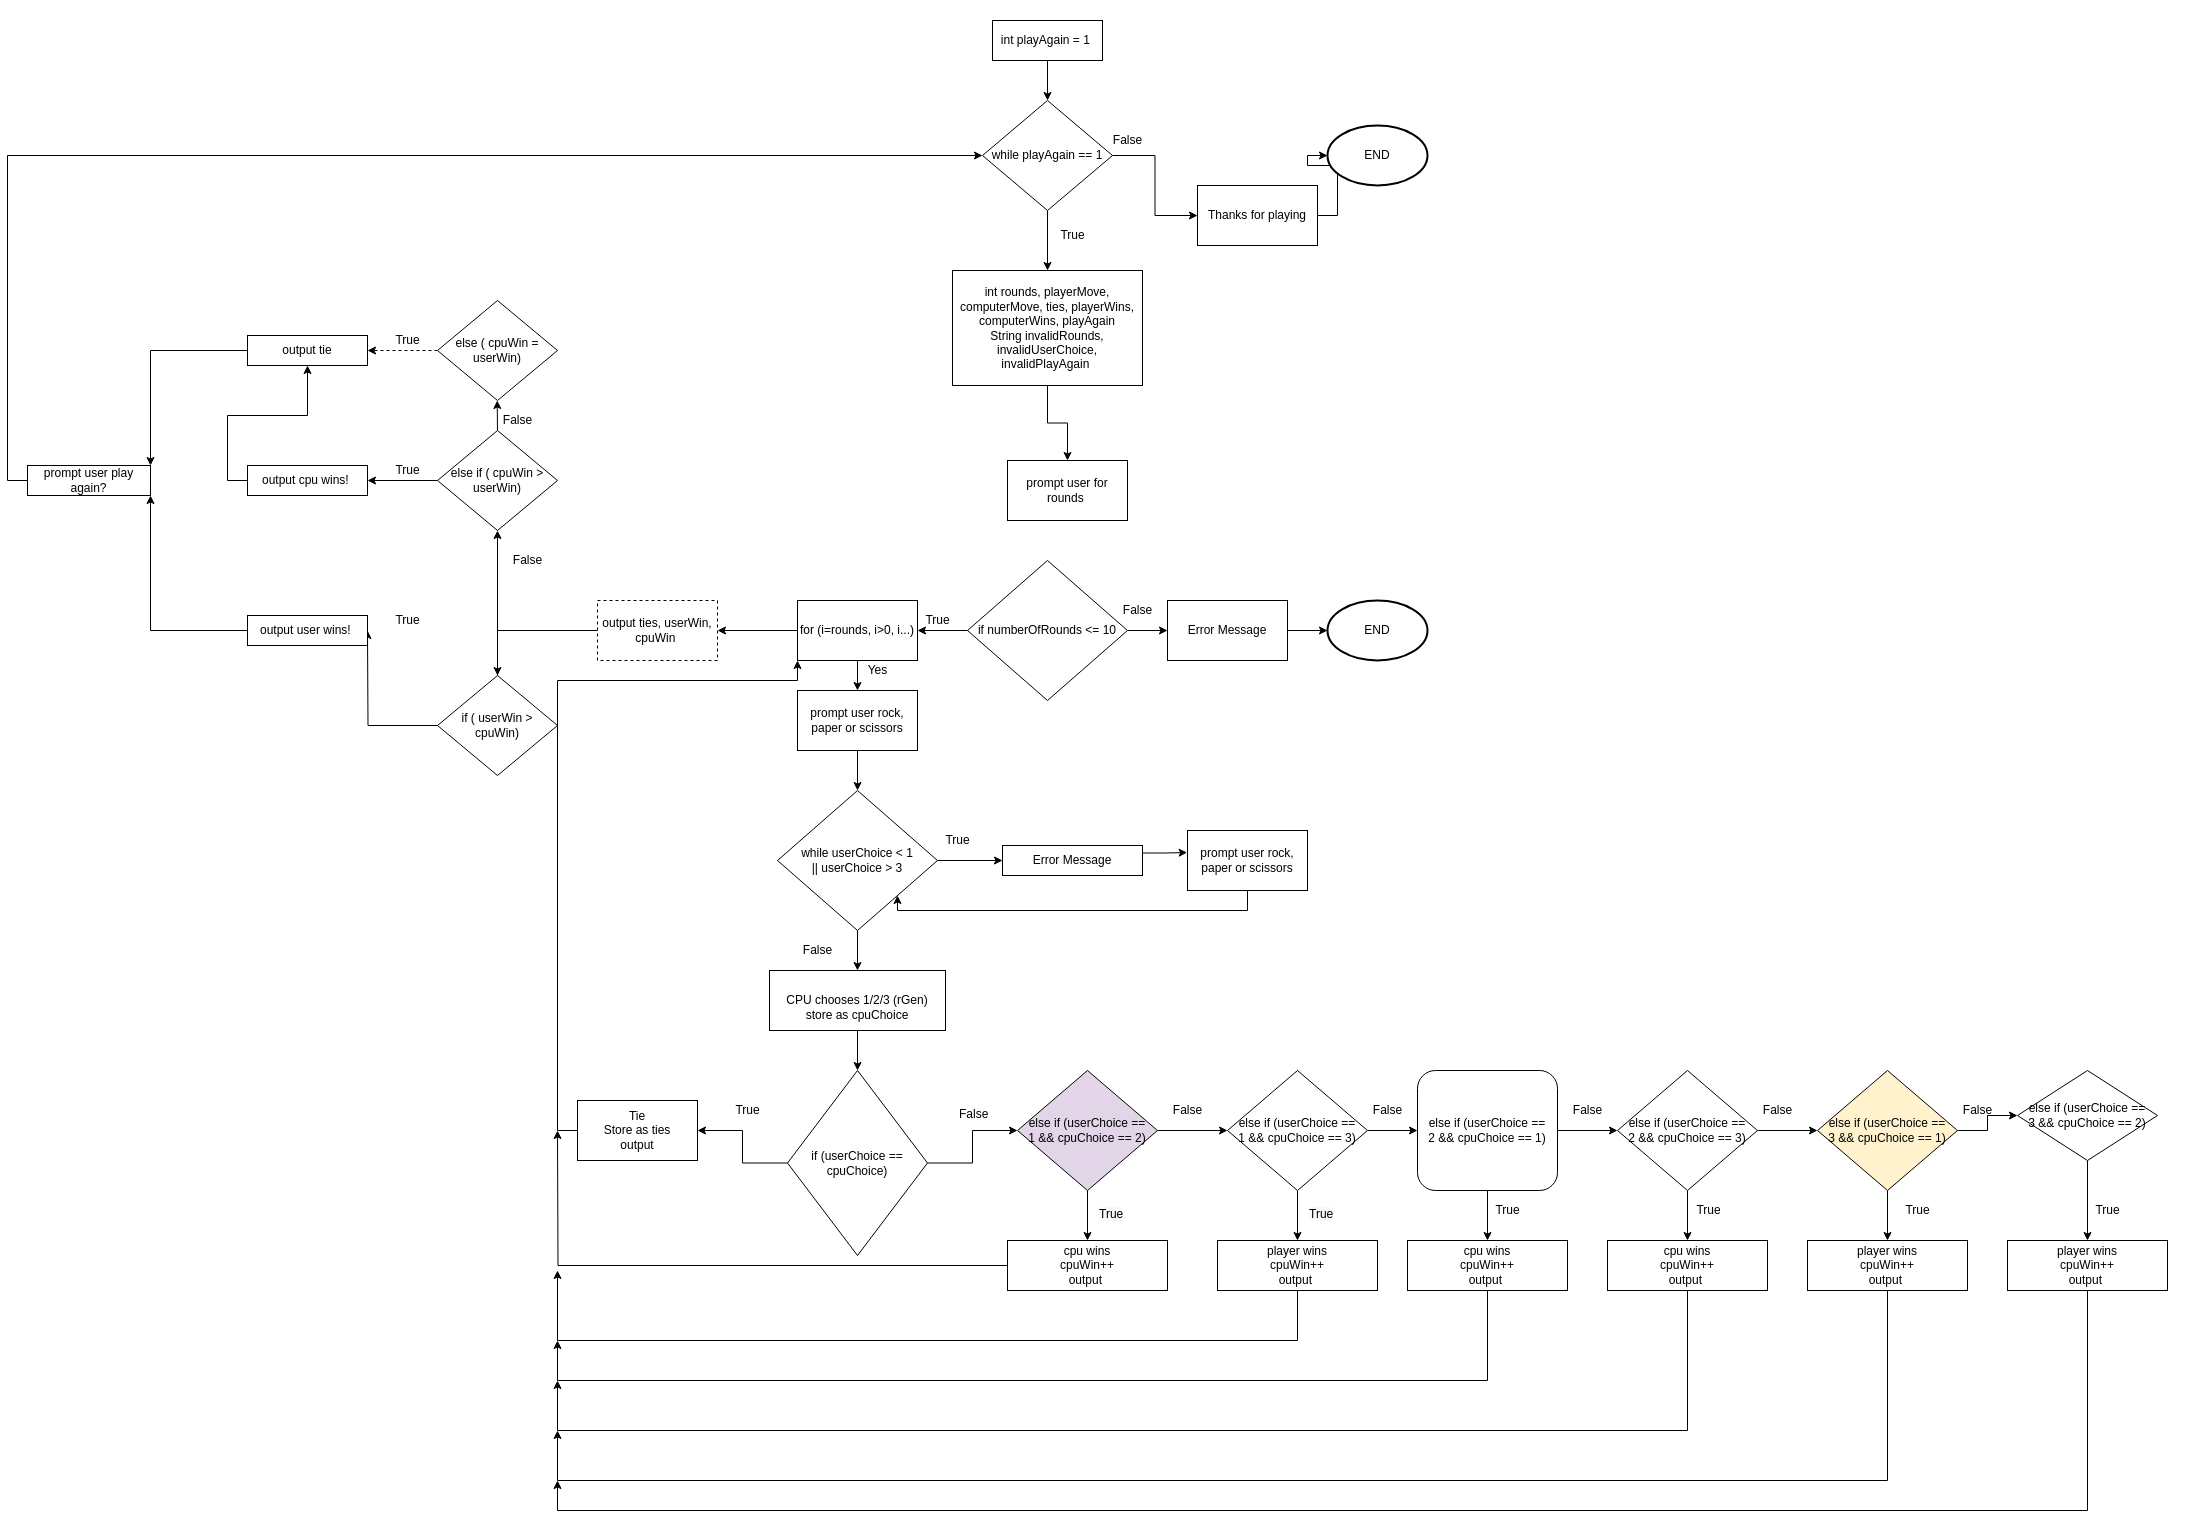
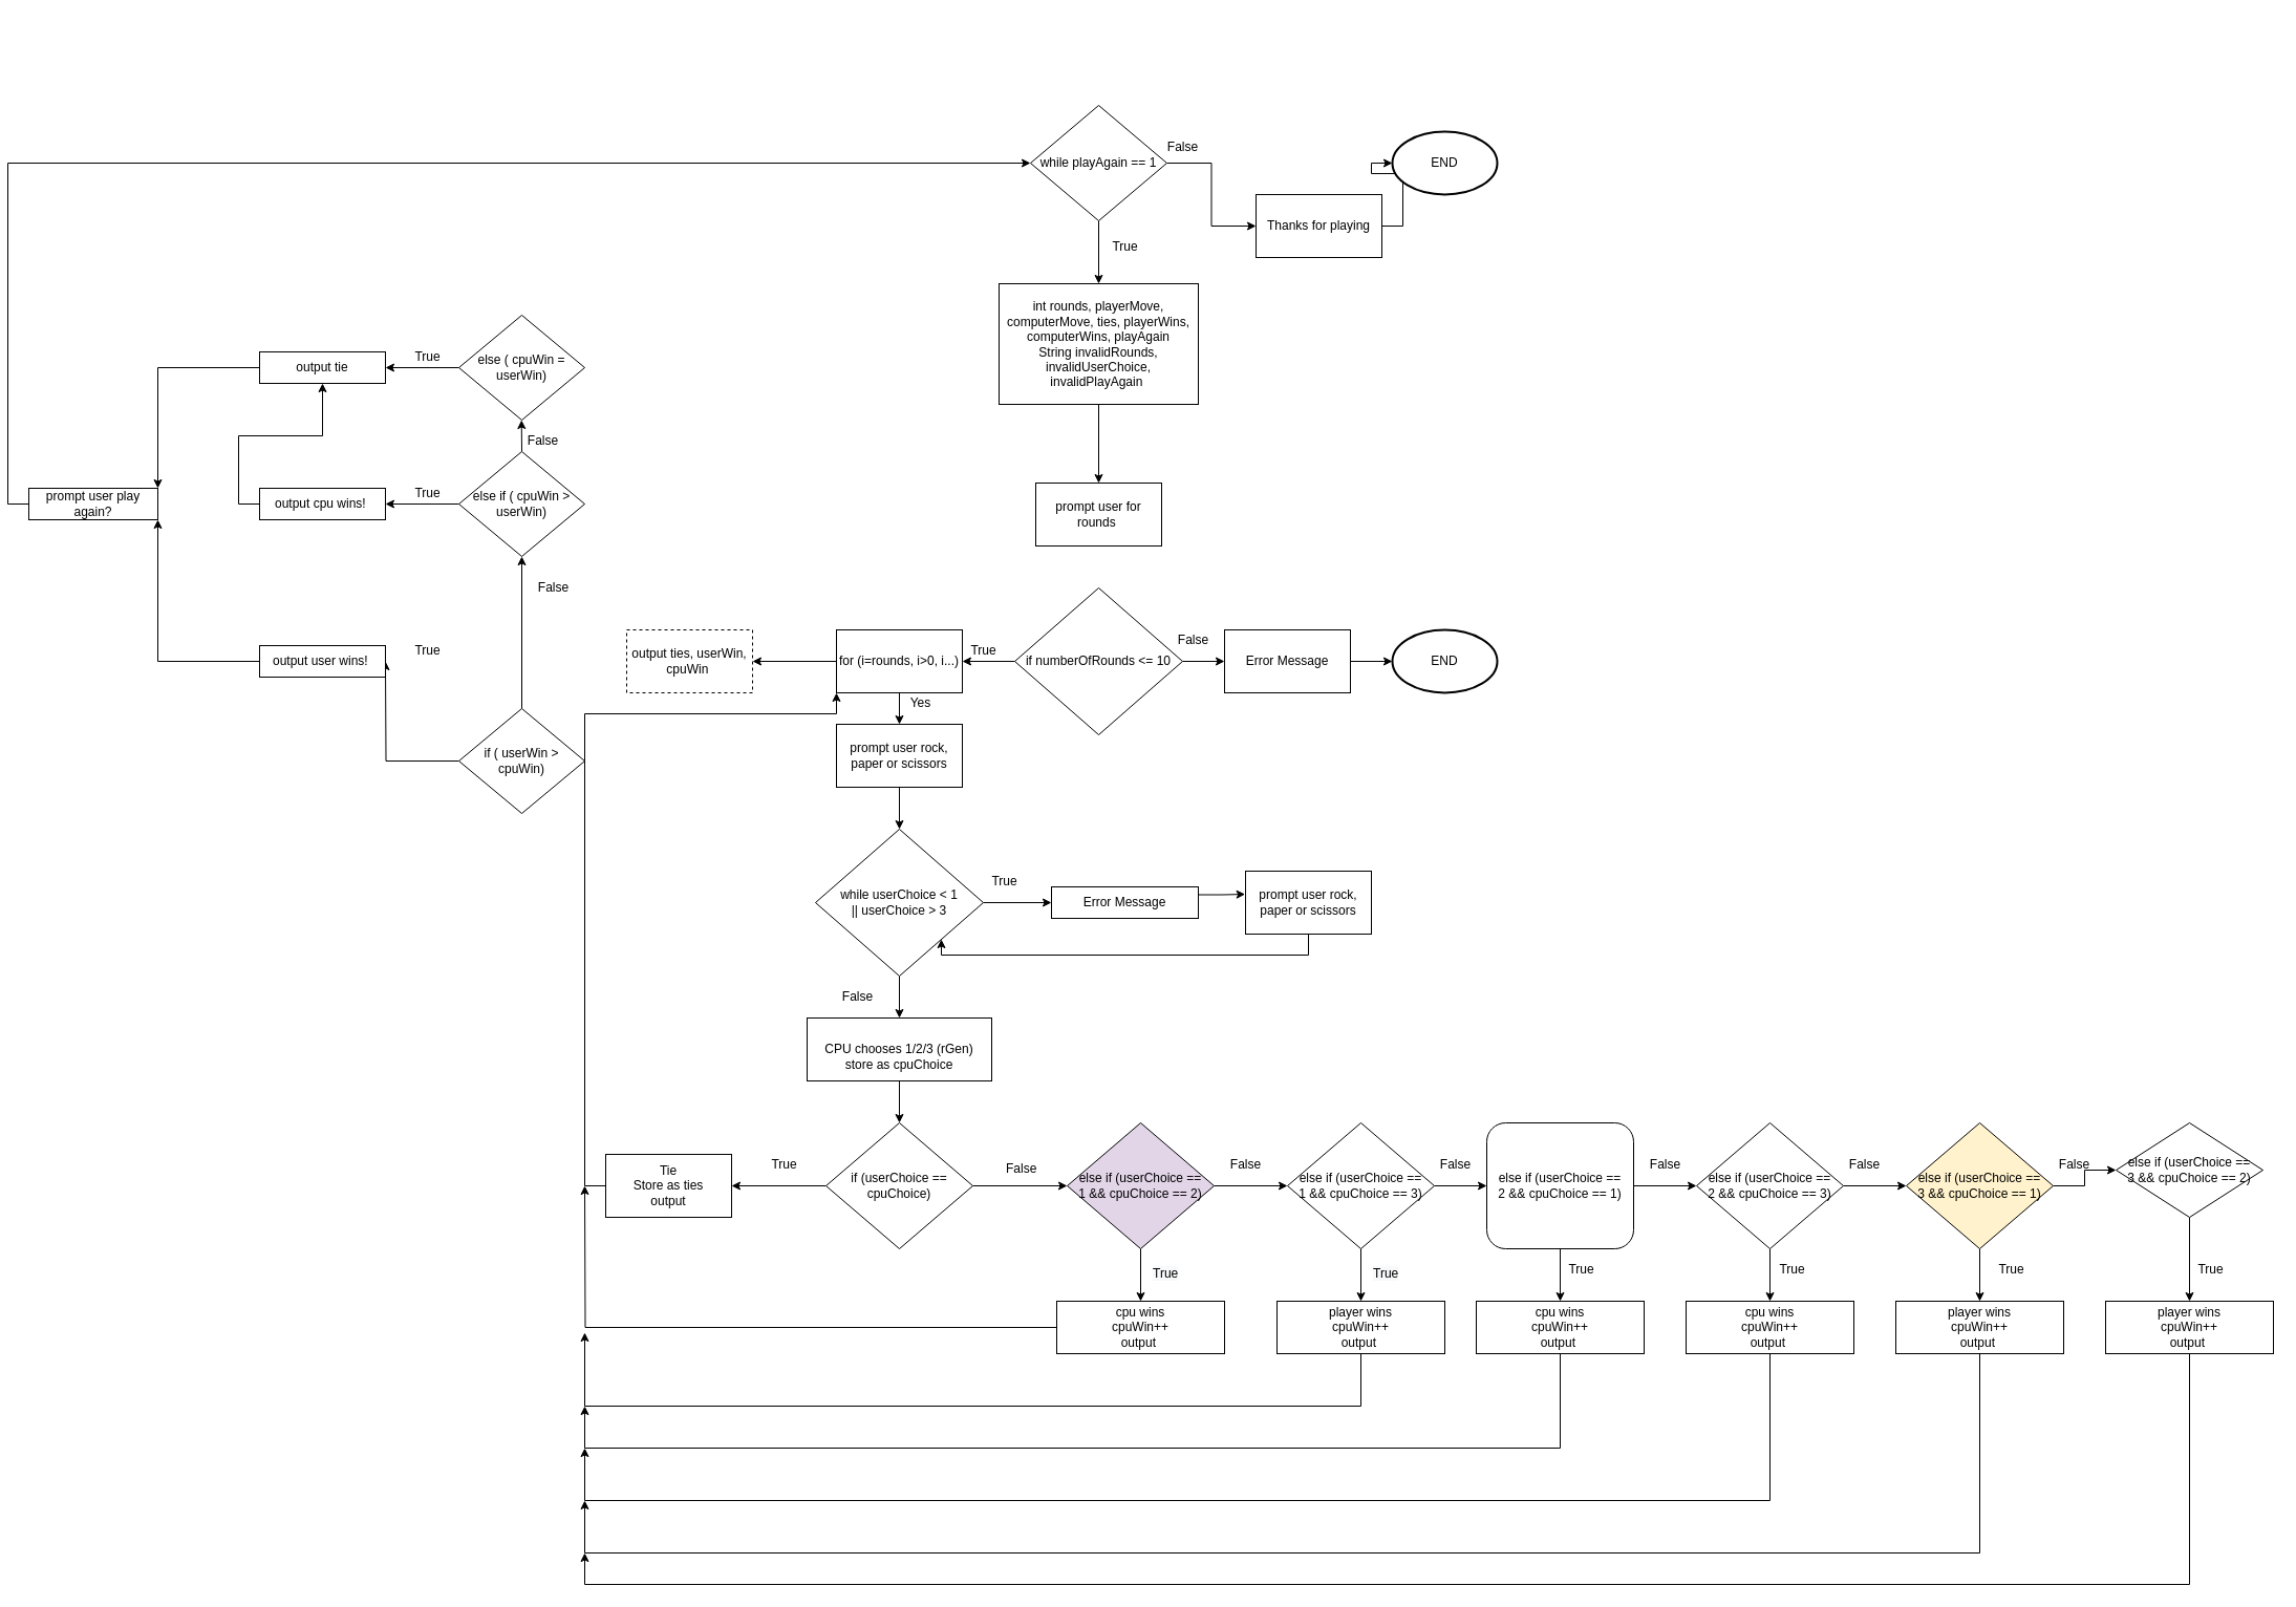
- <mxCell id="3" value="int playAgain = 1&amp;nbsp;" style="rounded=0;whiteSpace=wrap;html=1;" parent="1" vertex="1"><mxGeometry x="985" y="20" width="110" height="40" as="geometry" /></mxCell>
- <mxCell id="2" style="edgeStyle=orthogonalEdgeStyle;rounded=0;orthogonalLoop=1;jettySize=auto;html=1;exitX=0.5;exitY=1;exitDx=0;exitDy=0;entryX=0.5;entryY=0;entryDx=0;entryDy=0;" parent="1" source="3" target="6" edge="1"><mxGeometry relative="1" as="geometry" /></mxCell>
- <mxCell id="72" style="edgeStyle=orthogonalEdgeStyle;rounded=0;orthogonalLoop=1;jettySize=auto;html=1;exitX=0;exitY=0.5;exitDx=0;exitDy=0;entryX=1;entryY=0.5;entryDx=0;entryDy=0;dashed=1;" edge="1" parent="1" source="73" target="82"><mxGeometry relative="1" as="geometry" /></mxCell>
+ <mxCell id="72" style="edgeStyle=orthogonalEdgeStyle;rounded=0;orthogonalLoop=1;jettySize=auto;html=1;exitX=0;exitY=0.5;exitDx=0;exitDy=0;entryX=1;entryY=0.5;entryDx=0;entryDy=0;" edge="1" parent="1" source="73" target="82"><mxGeometry relative="1" as="geometry" /></mxCell>
- <mxCell id="12" value="prompt user for rounds&amp;nbsp;" style="rounded=0;whiteSpace=wrap;html=1;" parent="1" vertex="1"><mxGeometry x="1000" y="460" width="120" height="60" as="geometry" /></mxCell>
+ <mxCell id="12" value="prompt user for rounds&amp;nbsp;" style="rounded=0;whiteSpace=wrap;html=1;" parent="1" vertex="1"><mxGeometry x="980" y="460" width="120" height="60" as="geometry" /></mxCell>
- <mxCell id="67" style="edgeStyle=orthogonalEdgeStyle;rounded=0;orthogonalLoop=1;jettySize=auto;html=1;exitX=0;exitY=0.5;exitDx=0;exitDy=0;" edge="1" parent="1" source="68" target="71"><mxGeometry relative="1" as="geometry" /></mxCell>
- <mxCell id="35" value="if (userChoice ==&lt;br/&gt;cpuChoice)" style="rhombus;whiteSpace=wrap;html=1;" vertex="1" parent="1"><mxGeometry x="780" y="1070" width="140" height="185" as="geometry" /></mxCell>
+ <mxCell id="35" value="if (userChoice ==&lt;br/&gt;cpuChoice)" style="rhombus;whiteSpace=wrap;html=1;" vertex="1" parent="1"><mxGeometry x="780" y="1070" width="140" height="120" as="geometry" /></mxCell>
